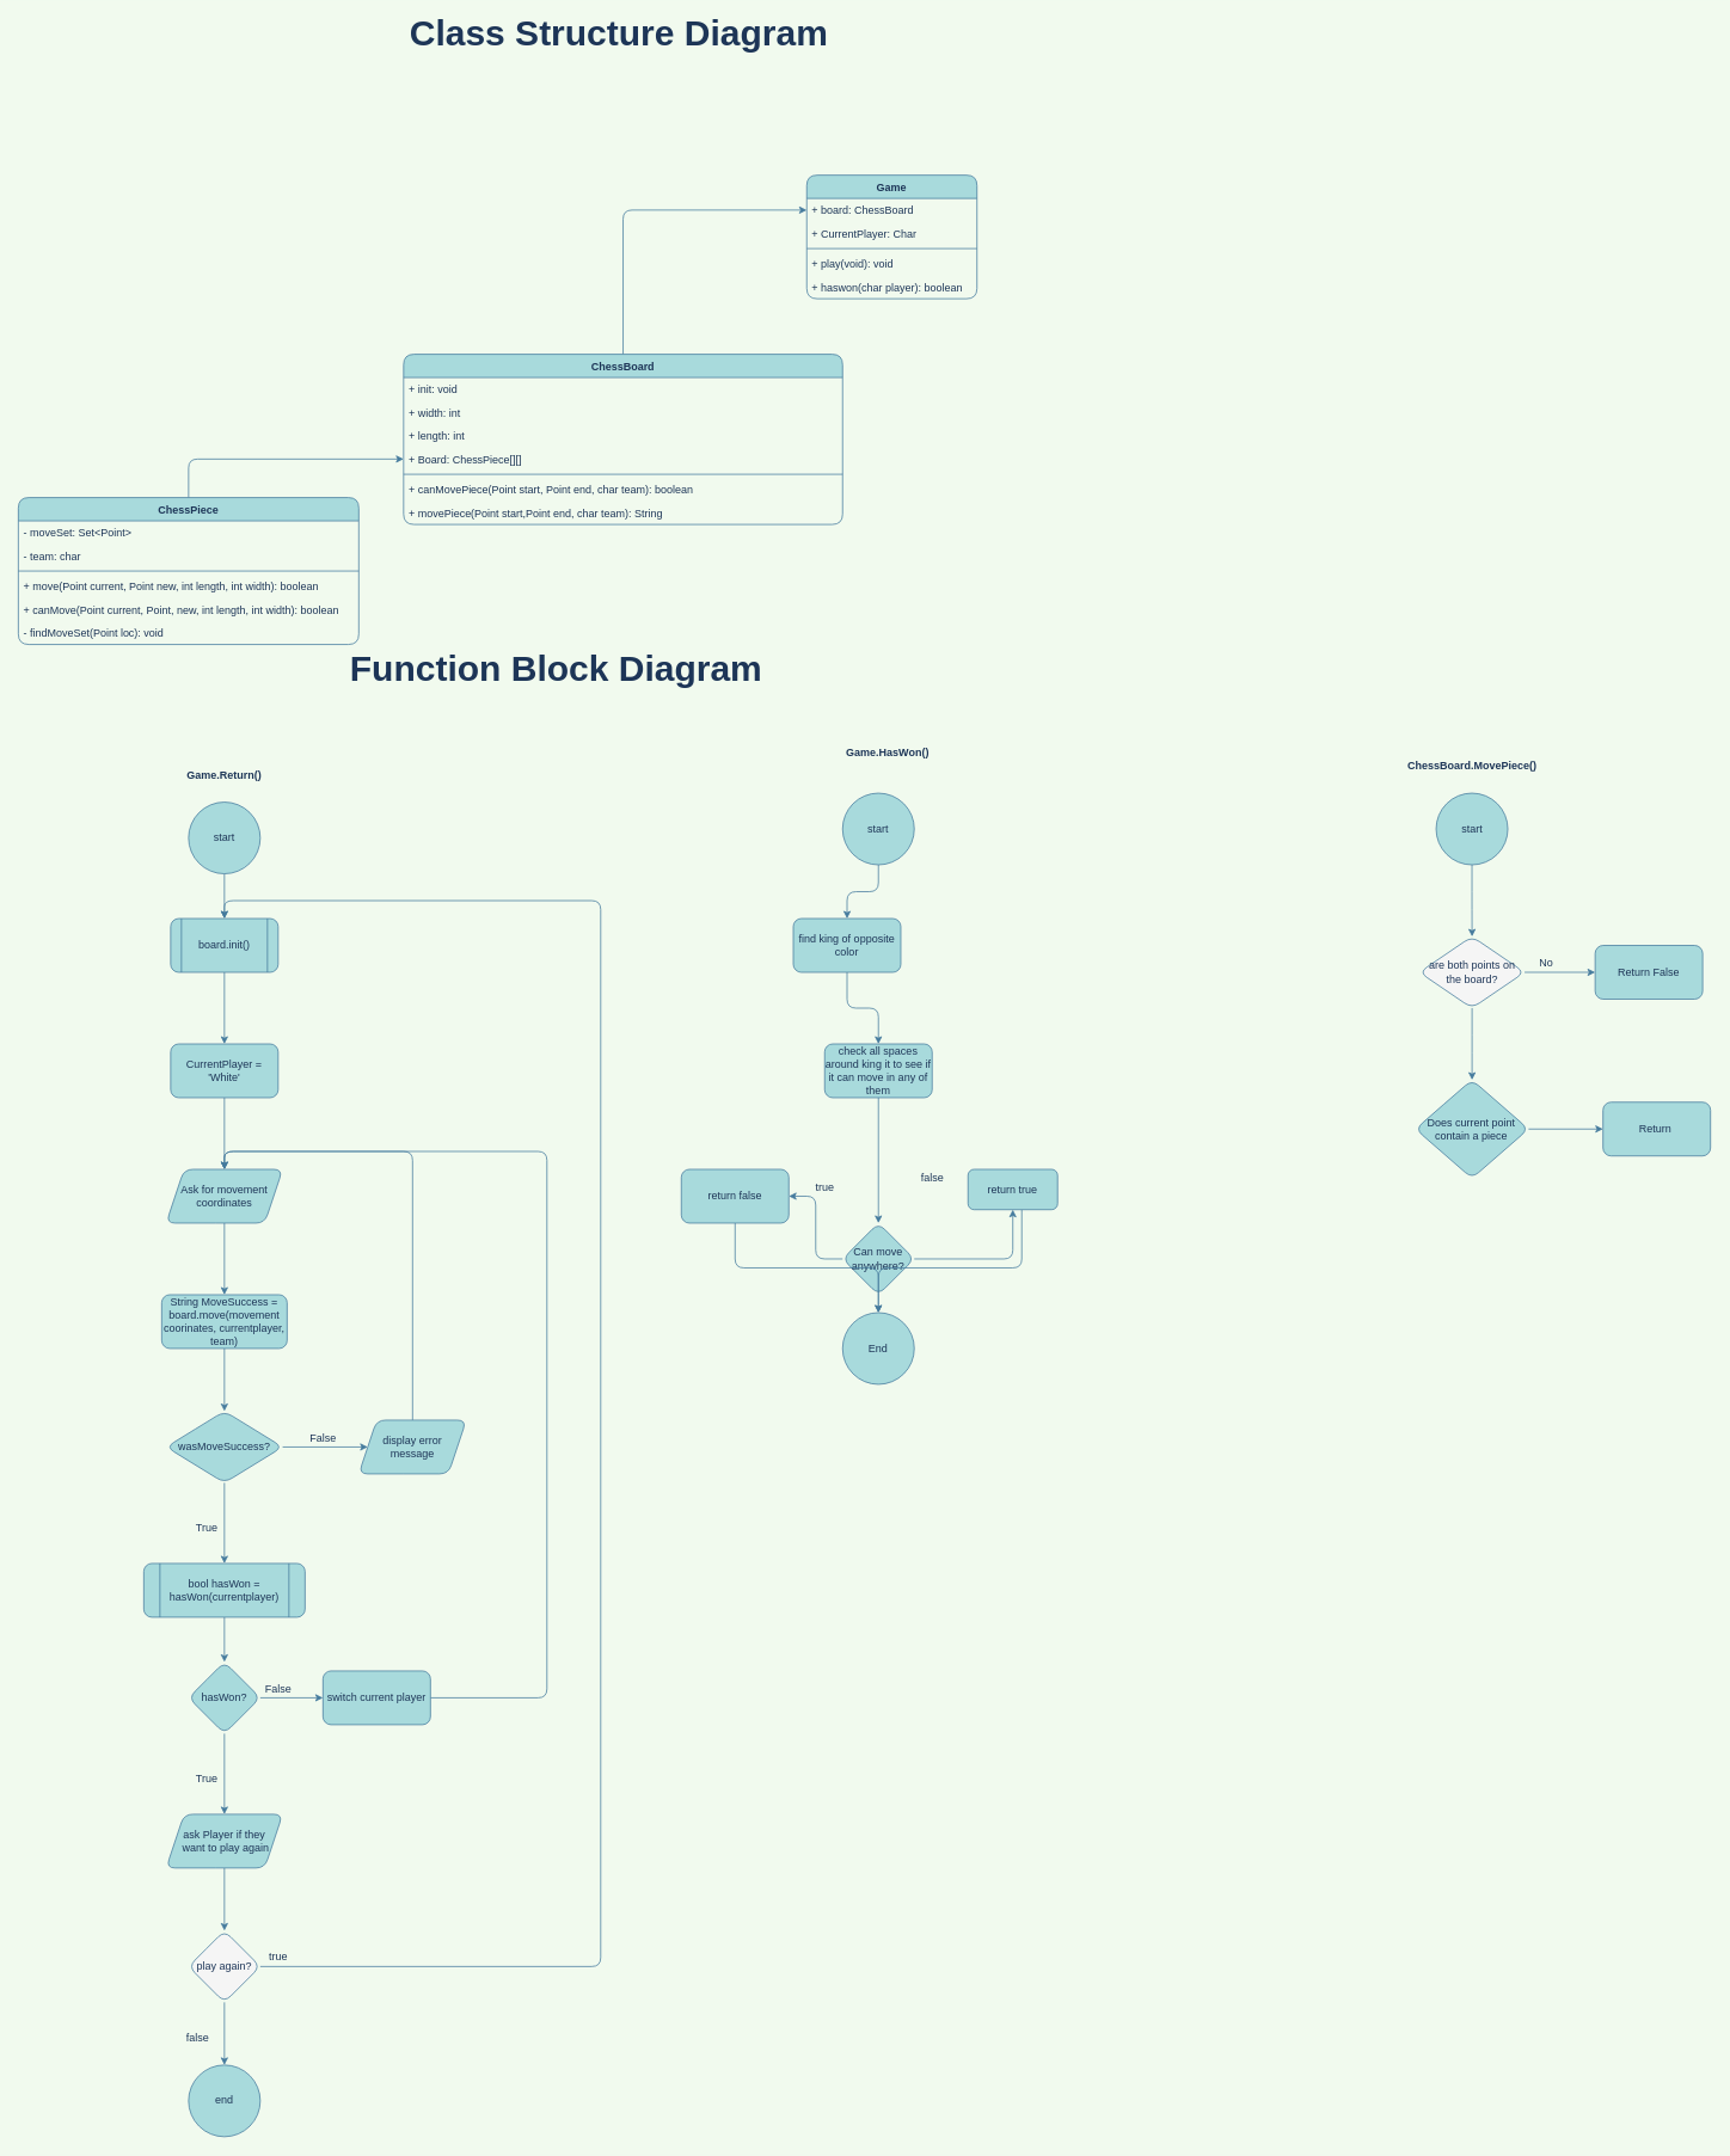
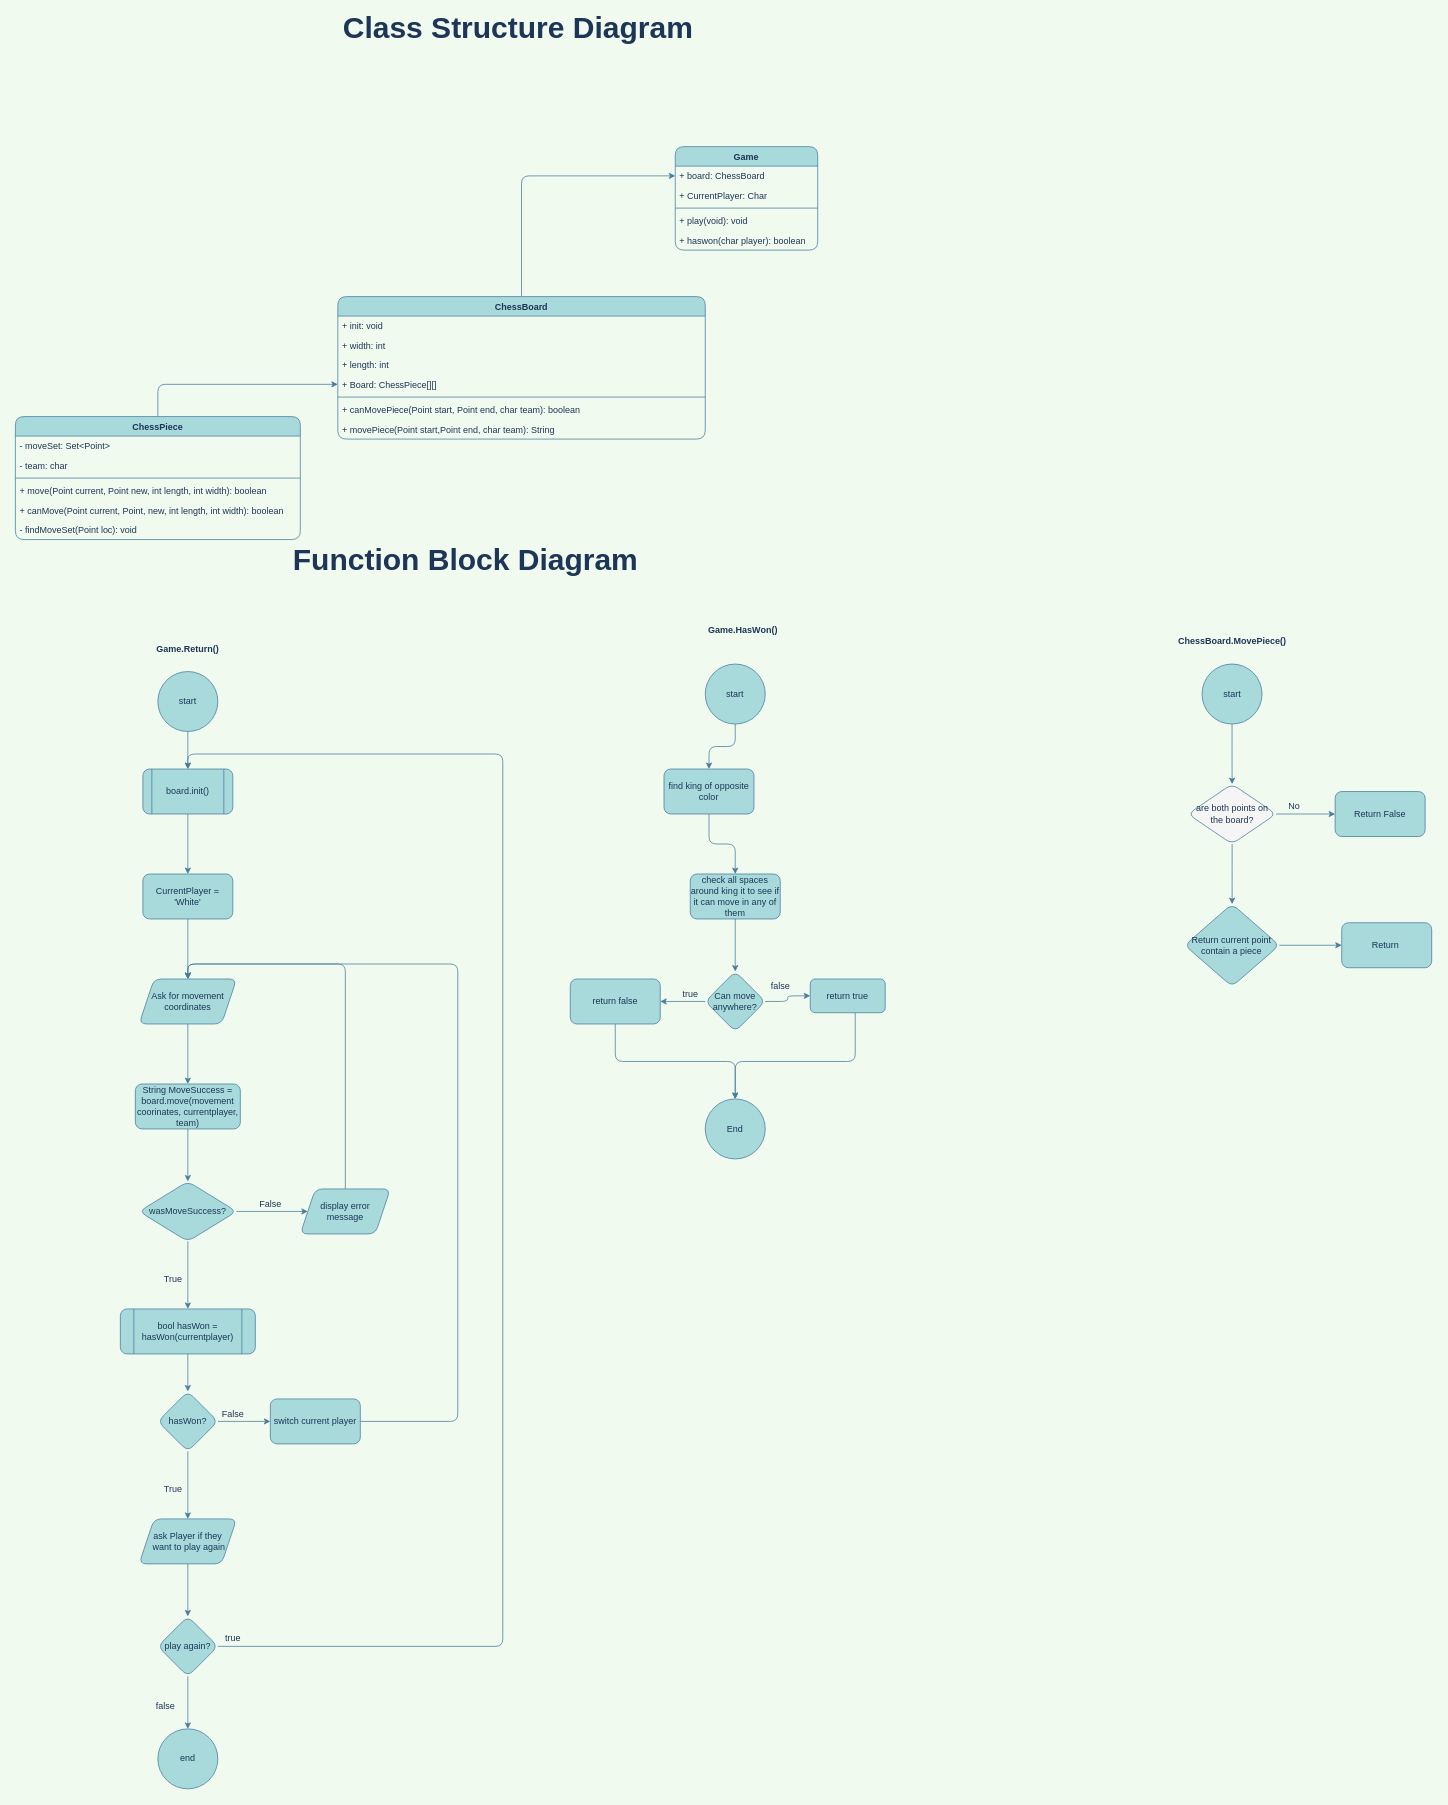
- <mxCell id="87" value="Does current point contain a piece" style="rhombus;whiteSpace=wrap;html=1;fontColor=#1D3557;strokeColor=#457B9D;fillColor=#A8DADC;rounded=1;" parent="1" vertex="1"><mxGeometry x="1579.38" y="1205" width="126.25" height="110" as="geometry" /></mxCell>
+ <mxCell id="87" value="Return current point contain a piece" style="rhombus;whiteSpace=wrap;html=1;fontColor=#1D3557;strokeColor=#457B9D;fillColor=#A8DADC;rounded=1;" parent="1" vertex="1"><mxGeometry x="1579.38" y="1205" width="126.25" height="110" as="geometry" /></mxCell>
- <mxCell id="71" value="Can move anywhere?" style="rhombus;whiteSpace=wrap;html=1;fontColor=#1D3557;strokeColor=#457B9D;fillColor=#A8DADC;rounded=1;" parent="1" vertex="1"><mxGeometry x="940" y="1365" width="80" height="80" as="geometry" /></mxCell>
+ <mxCell id="71" value="Can move anywhere?" style="rhombus;whiteSpace=wrap;html=1;fontColor=#1D3557;strokeColor=#457B9D;fillColor=#A8DADC;rounded=1;" parent="1" vertex="1"><mxGeometry x="940" y="1295" width="80" height="80" as="geometry" /></mxCell>
- <mxCell id="58" value="play again?" style="rhombus;whiteSpace=wrap;html=1;fontColor=#1D3557;strokeColor=#457B9D;fillColor=#f5f5f5;rounded=1;" parent="1" vertex="1"><mxGeometry x="210" y="2155" width="80" height="80" as="geometry" /></mxCell>
+ <mxCell id="58" value="play again?" style="rhombus;whiteSpace=wrap;html=1;fontColor=#1D3557;strokeColor=#457B9D;fillColor=#A8DADC;rounded=1;" parent="1" vertex="1"><mxGeometry x="210" y="2155" width="80" height="80" as="geometry" /></mxCell>
